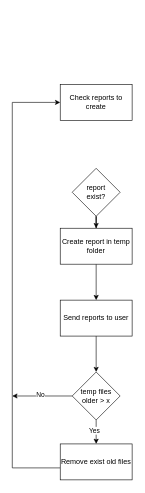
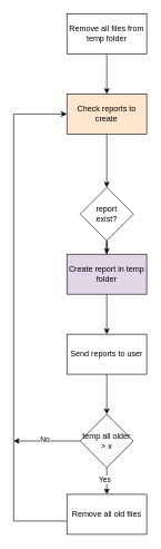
+ <mxCell id="10" value="Remove all files from temp folder" style="whiteSpace=wrap;html=1;" parent="1" vertex="1"><mxGeometry x="100" y="20" width="120" height="60" as="geometry" /></mxCell>
+ <mxCell id="9" value="" style="edgeStyle=orthogonalEdgeStyle;rounded=0;orthogonalLoop=1;jettySize=auto;html=1;" parent="1" source="10" target="12" edge="1"><mxGeometry relative="1" as="geometry" /></mxCell>
- <mxCell id="12" value="Check reports to create" style="whiteSpace=wrap;html=1;" parent="1" vertex="1"><mxGeometry x="100" y="140" width="120" height="60" as="geometry" /></mxCell>
+ <mxCell id="12" value="Check reports to create" style="whiteSpace=wrap;html=1;fillColor=#ffe6cc;" parent="1" vertex="1"><mxGeometry x="100" y="140" width="120" height="60" as="geometry" /></mxCell>
+ <mxCell id="11" value="" style="edgeStyle=orthogonalEdgeStyle;rounded=0;orthogonalLoop=1;jettySize=auto;html=1;" parent="1" source="12" target="14" edge="1"><mxGeometry relative="1" as="geometry" /></mxCell>
- <mxCell id="16" value="Create report in temp folder" style="whiteSpace=wrap;html=1;" parent="1" vertex="1"><mxGeometry x="100" y="380" width="120" height="60" as="geometry" /></mxCell>
+ <mxCell id="16" value="Create report in temp folder" style="whiteSpace=wrap;html=1;fillColor=#e1d5e7;" parent="1" vertex="1"><mxGeometry x="100" y="380" width="120" height="60" as="geometry" /></mxCell>
- <mxCell id="6" value="temp files older &amp;gt; x" style="rhombus;whiteSpace=wrap;html=1;" parent="1" vertex="1"><mxGeometry x="120" y="620" width="80" height="80" as="geometry" /></mxCell>
+ <mxCell id="6" value="temp all older &amp;gt; x" style="rhombus;whiteSpace=wrap;html=1;" parent="1" vertex="1"><mxGeometry x="120" y="620" width="80" height="80" as="geometry" /></mxCell>
- <mxCell id="8" value="Remove exist old files" style="whiteSpace=wrap;html=1;" parent="1" vertex="1"><mxGeometry x="100" y="740" width="120" height="60" as="geometry" /></mxCell>
+ <mxCell id="8" value="Remove all old files" style="whiteSpace=wrap;html=1;" parent="1" vertex="1"><mxGeometry x="100" y="740" width="120" height="60" as="geometry" /></mxCell>
